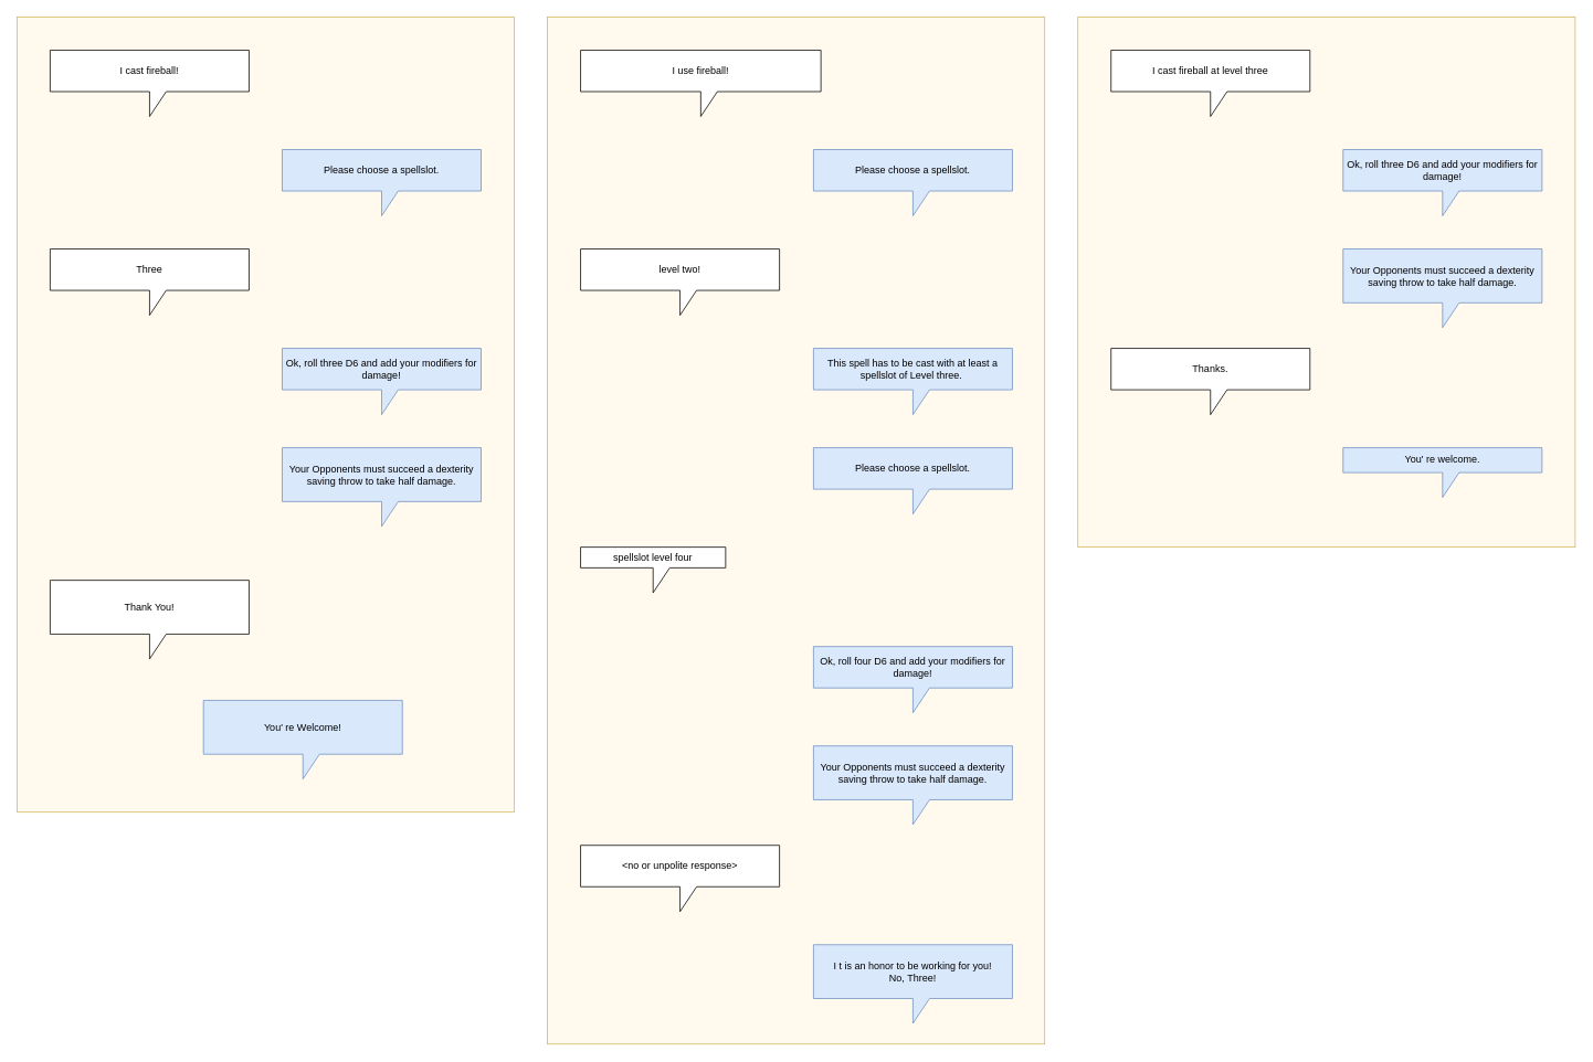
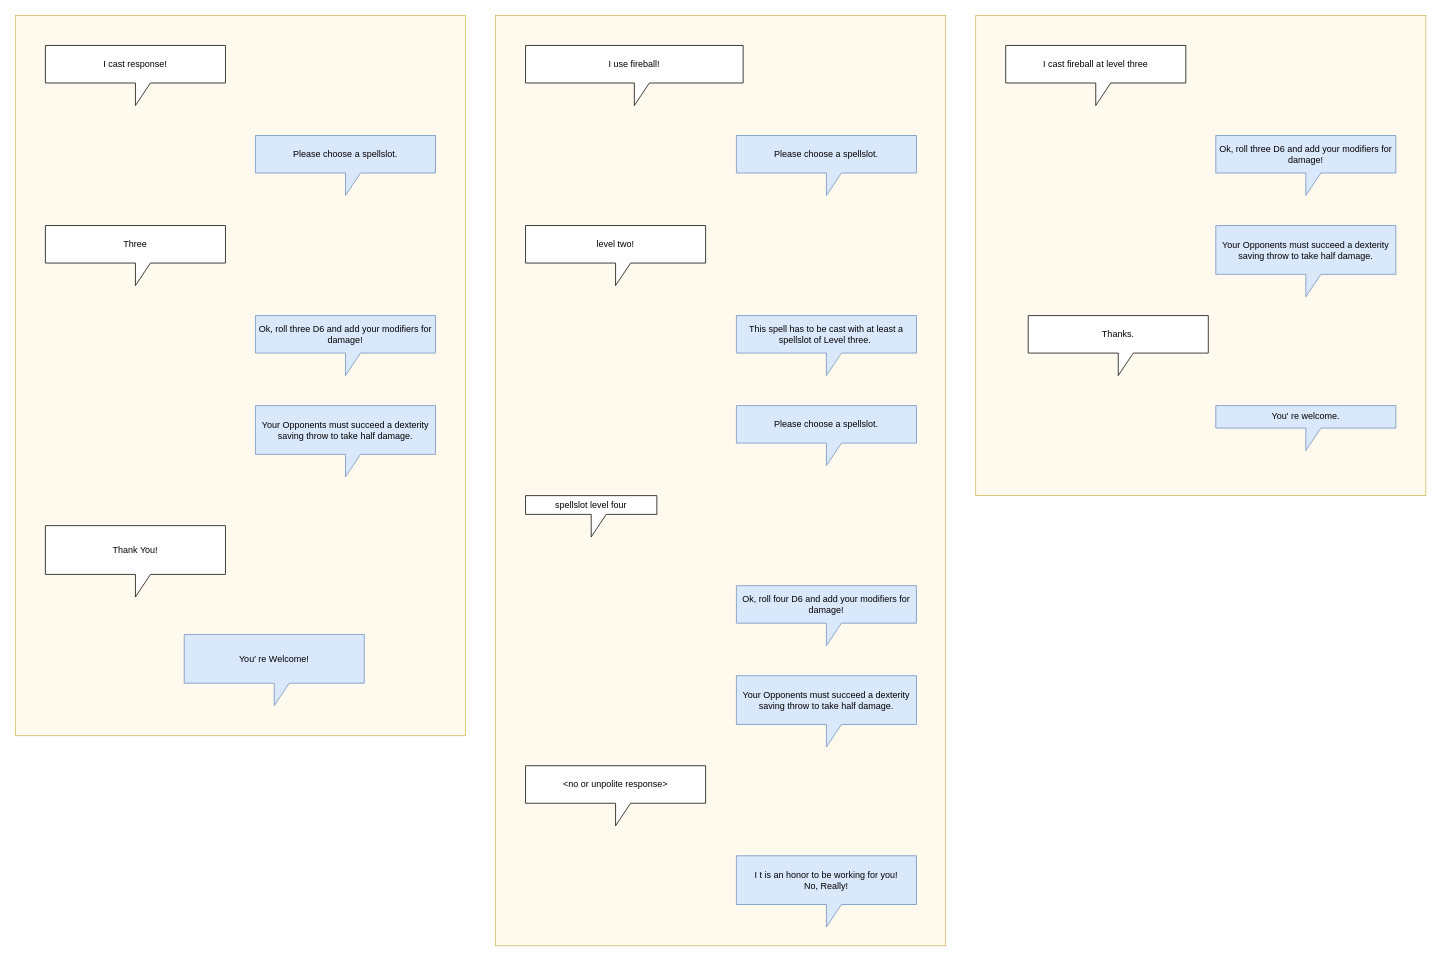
- <mxCell id="5" value="I cast fireball!" style="shape=callout;whiteSpace=wrap;html=1;perimeter=calloutPerimeter;" vertex="1" parent="1"><mxGeometry x="60" y="60" width="240" height="80" as="geometry" /></mxCell>
+ <mxCell id="5" value="I cast response!" style="shape=callout;whiteSpace=wrap;html=1;perimeter=calloutPerimeter;" vertex="1" parent="1"><mxGeometry x="60" y="60" width="240" height="80" as="geometry" /></mxCell>
- <mxCell id="25" value="&lt;span&gt;Thanks.&lt;/span&gt;" style="shape=callout;whiteSpace=wrap;html=1;perimeter=calloutPerimeter;" vertex="1" parent="1"><mxGeometry x="1340" y="420" width="240" height="80" as="geometry" /></mxCell>
+ <mxCell id="25" value="&lt;span&gt;Thanks.&lt;/span&gt;" style="shape=callout;whiteSpace=wrap;html=1;perimeter=calloutPerimeter;" vertex="1" parent="1"><mxGeometry x="1370" y="420" width="240" height="80" as="geometry" /></mxCell>
- <mxCell id="20" value="I t is an honor to be working for you!&lt;br&gt;No, Three!" style="shape=callout;whiteSpace=wrap;html=1;perimeter=calloutPerimeter;fillColor=#dae8fc;strokeColor=#6c8ebf;" vertex="1" parent="1"><mxGeometry x="981" y="1140" width="240" height="95" as="geometry" /></mxCell>
+ <mxCell id="20" value="I t is an honor to be working for you!&lt;br&gt;No, Really!" style="shape=callout;whiteSpace=wrap;html=1;perimeter=calloutPerimeter;fillColor=#dae8fc;strokeColor=#6c8ebf;" vertex="1" parent="1"><mxGeometry x="981" y="1140" width="240" height="95" as="geometry" /></mxCell>
